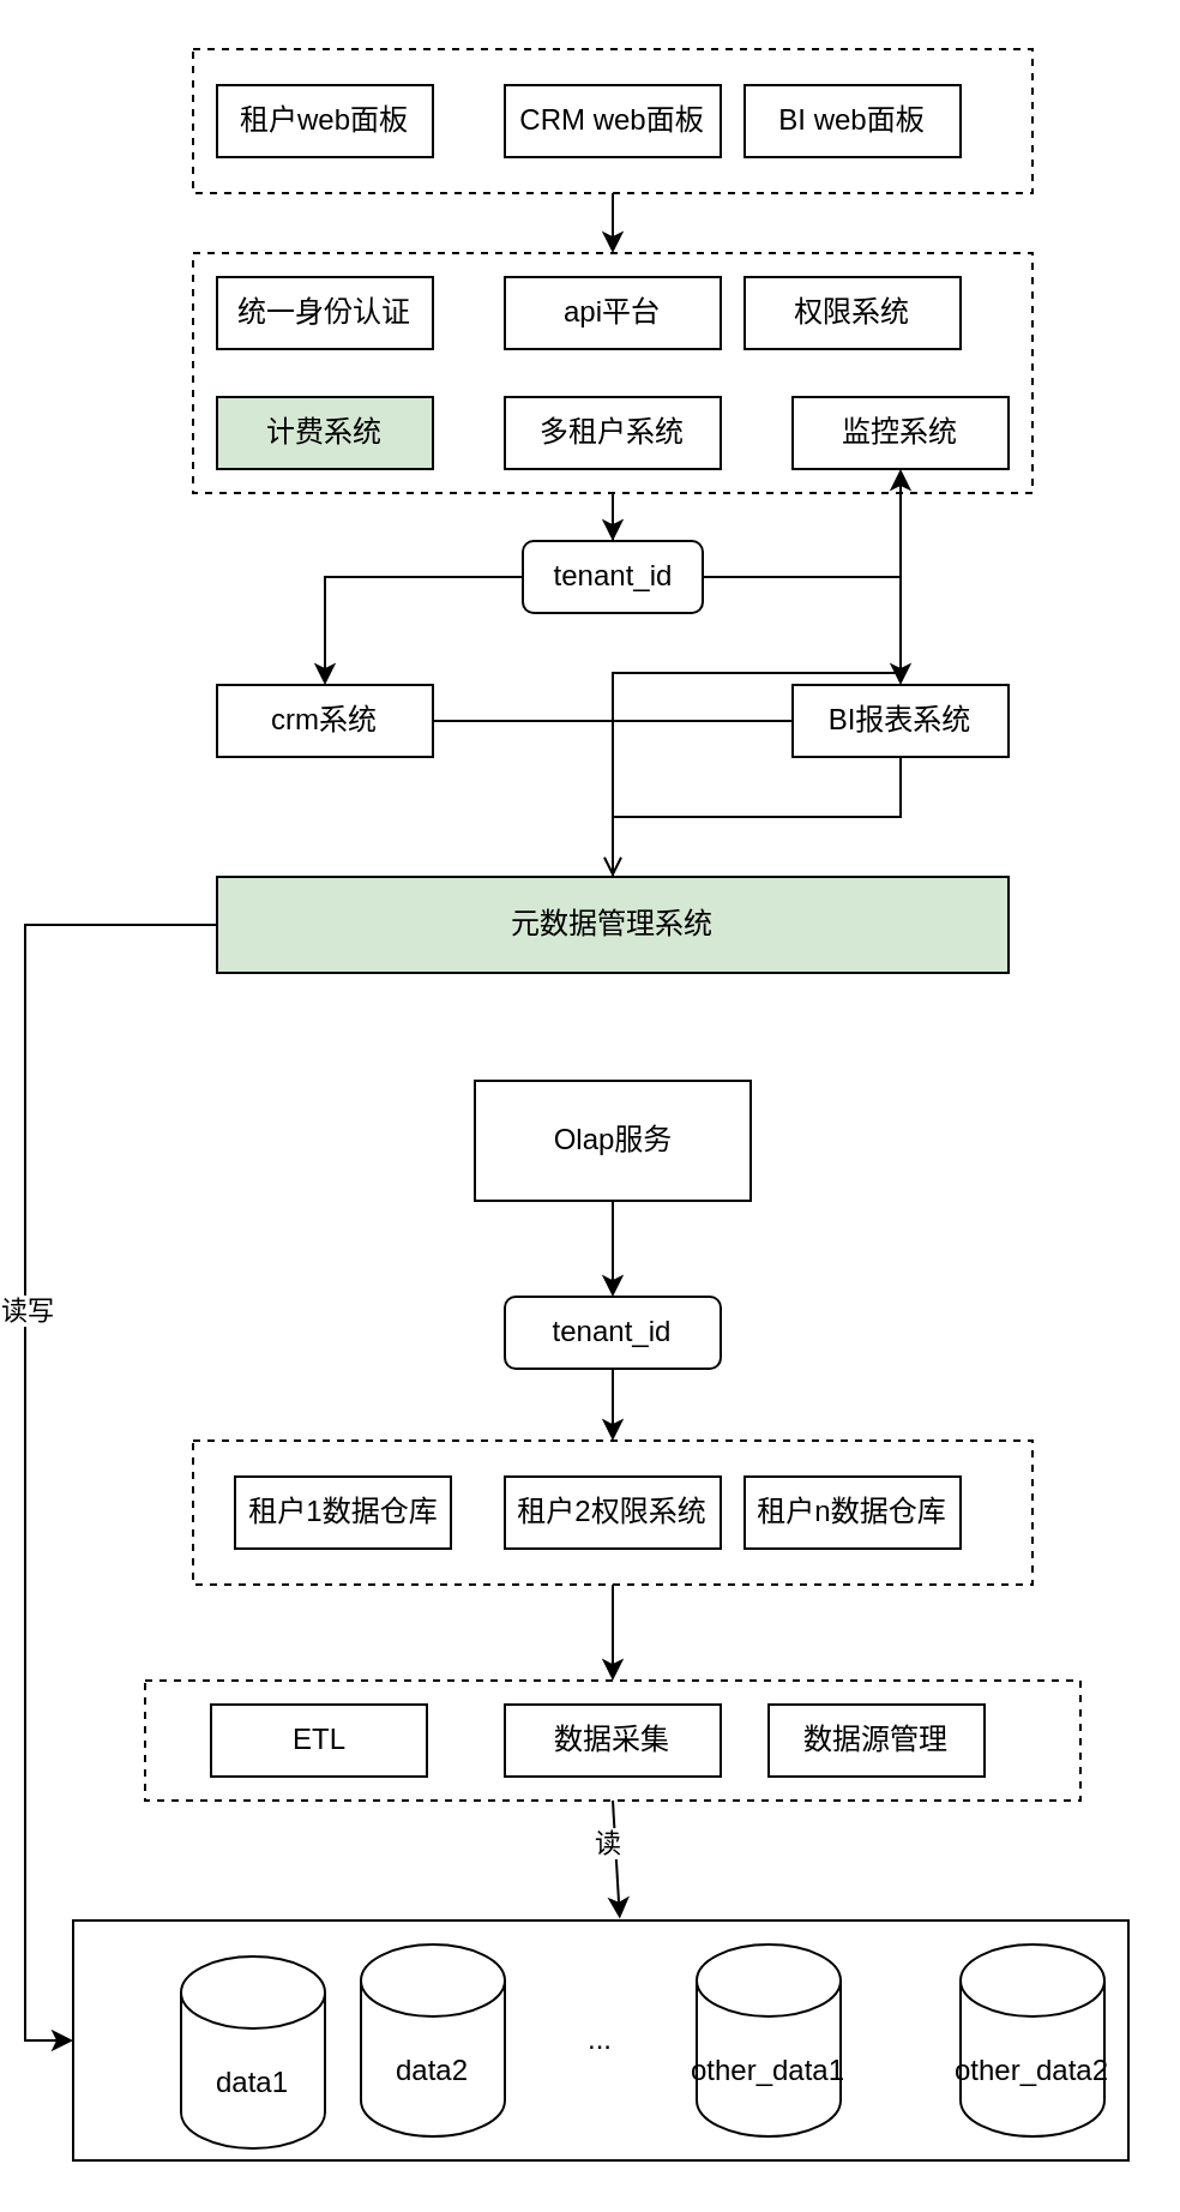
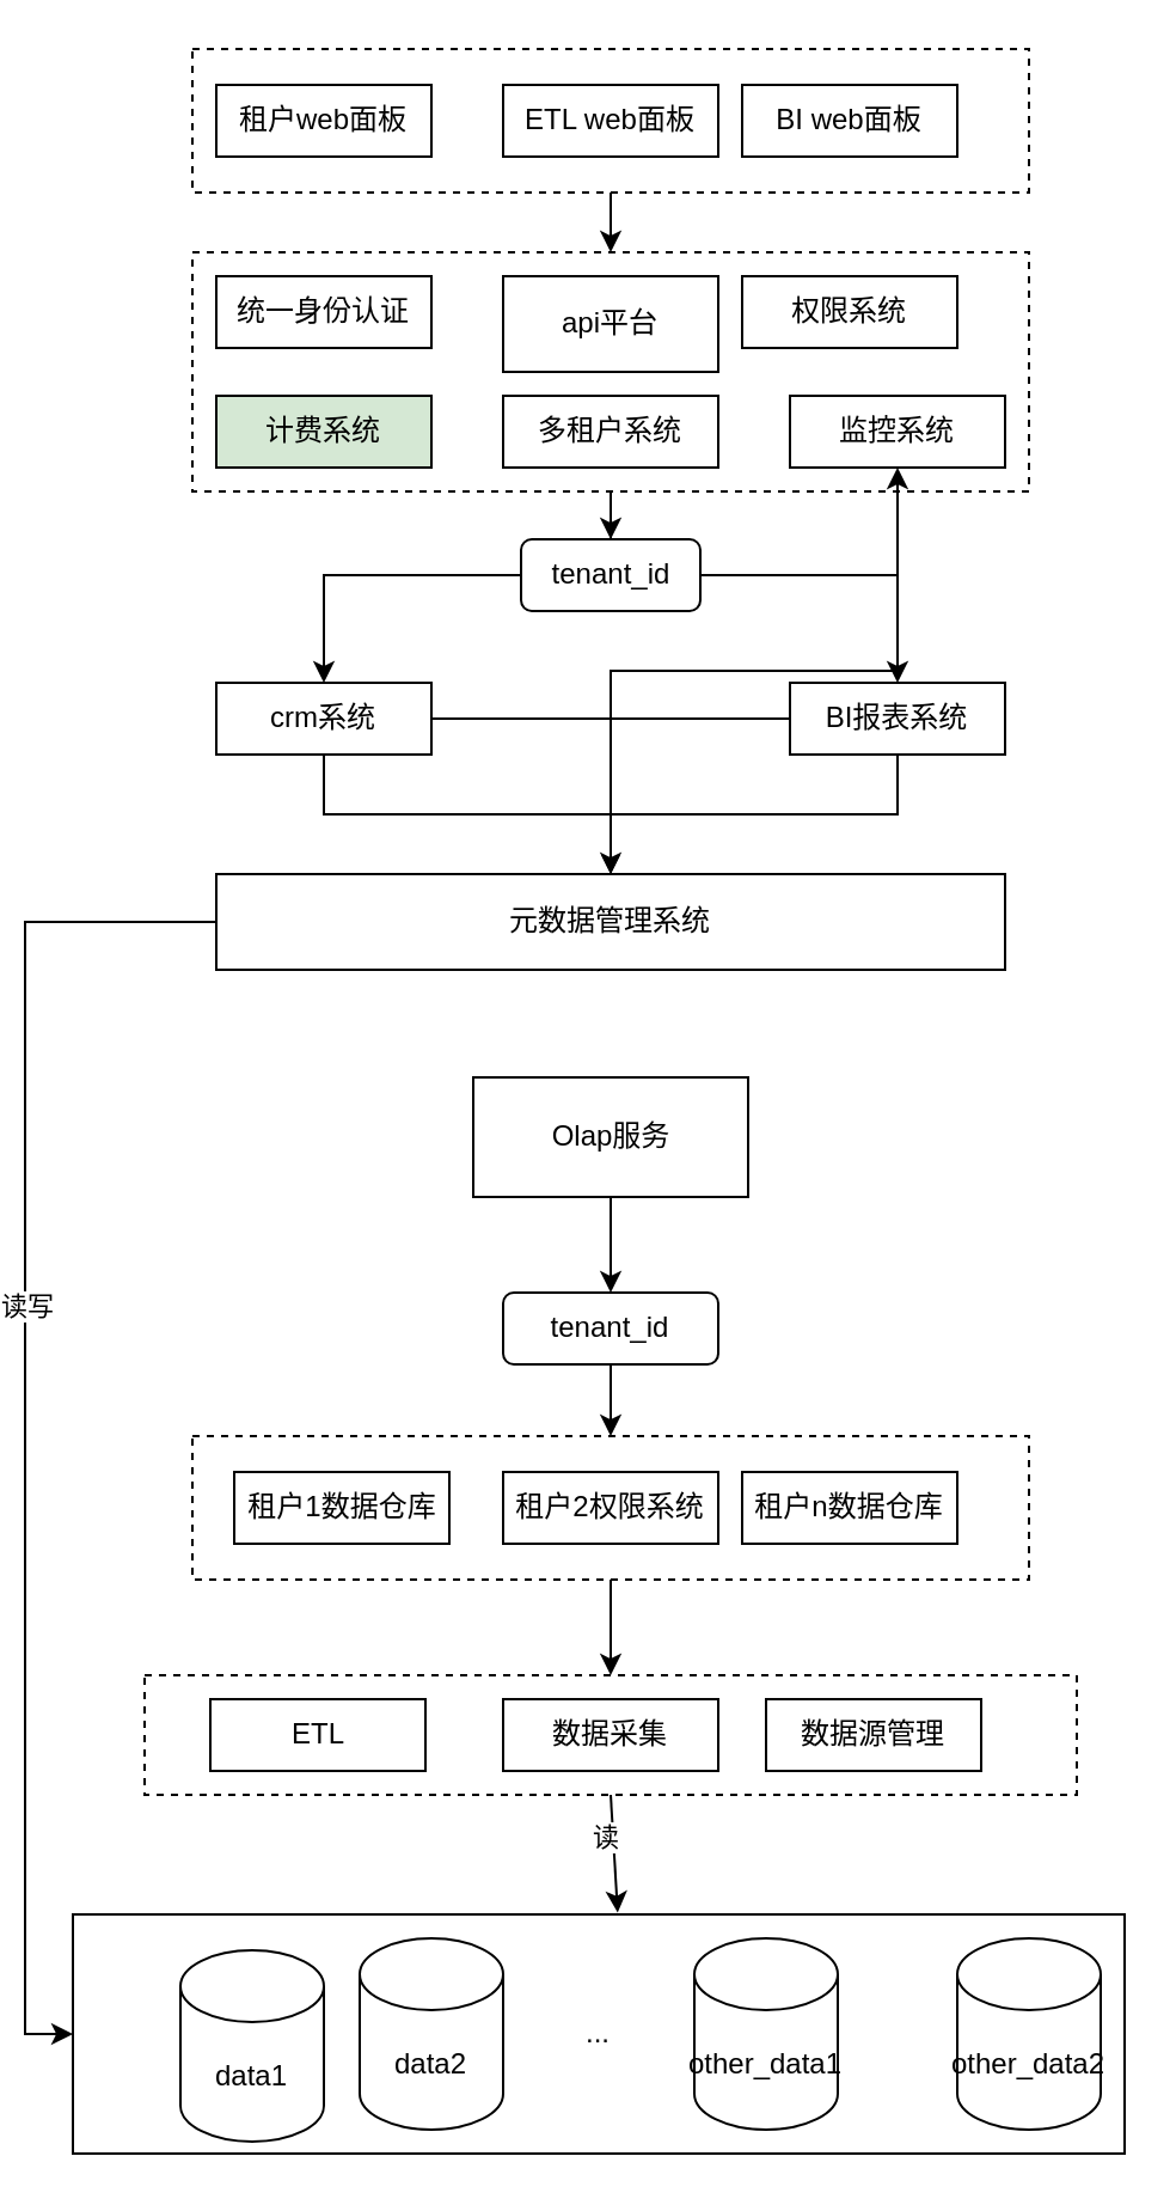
- <mxCell id="20" value="CRM web面板" style="rounded=0;whiteSpace=wrap;html=1;" vertex="1" parent="1"><mxGeometry x="200" y="35" width="90" height="30" as="geometry" /></mxCell>
+ <mxCell id="20" value="ETL web面板" style="rounded=0;whiteSpace=wrap;html=1;" vertex="1" parent="1"><mxGeometry x="200" y="35" width="90" height="30" as="geometry" /></mxCell>
- <mxCell id="12" value="api平台" style="rounded=0;whiteSpace=wrap;html=1;" vertex="1" parent="1"><mxGeometry x="200" y="115" width="90" height="30" as="geometry" /></mxCell>
+ <mxCell id="12" value="api平台" style="rounded=0;whiteSpace=wrap;html=1;" vertex="1" parent="1"><mxGeometry x="200" y="115" width="90" height="40" as="geometry" /></mxCell>
+ <mxCell id="16" value="" style="edgeStyle=orthogonalEdgeStyle;rounded=0;orthogonalLoop=1;jettySize=auto;html=1;" edge="1" parent="1" source="17" target="31"><mxGeometry relative="1" as="geometry" /></mxCell>
- <mxCell id="31" value="元数据管理系统" style="rounded=0;whiteSpace=wrap;html=1;fillColor=#d5e8d4;" vertex="1" parent="1"><mxGeometry x="80" y="365" width="330" height="40" as="geometry" /></mxCell>
+ <mxCell id="31" value="元数据管理系统" style="rounded=0;whiteSpace=wrap;html=1;" vertex="1" parent="1"><mxGeometry x="80" y="365" width="330" height="40" as="geometry" /></mxCell>
